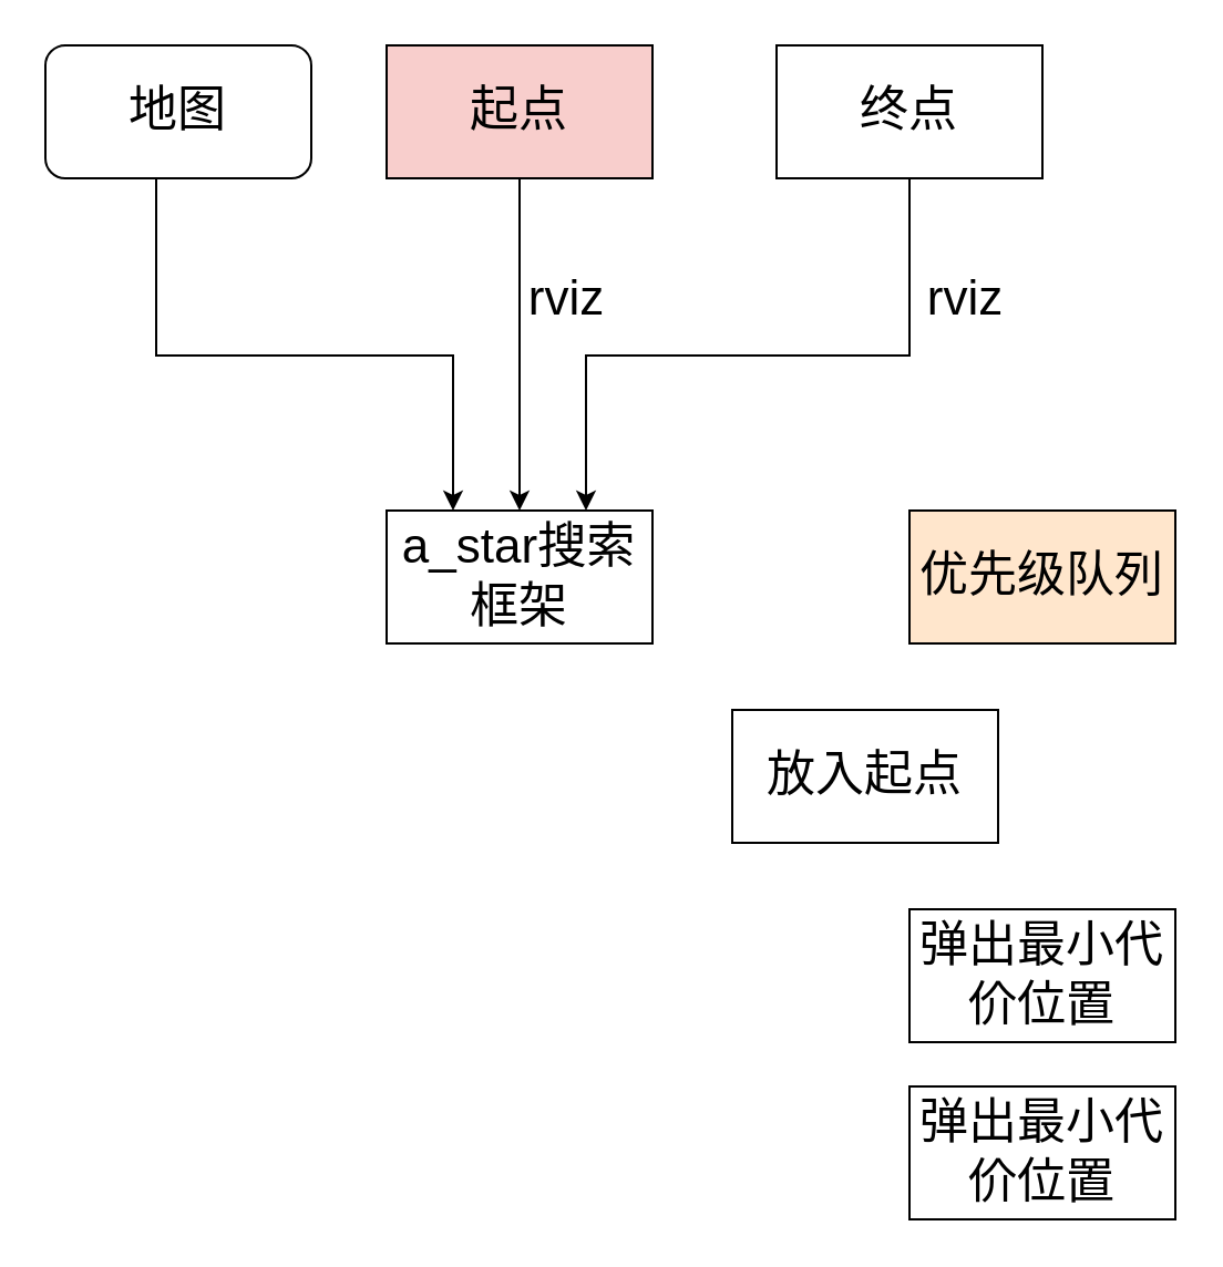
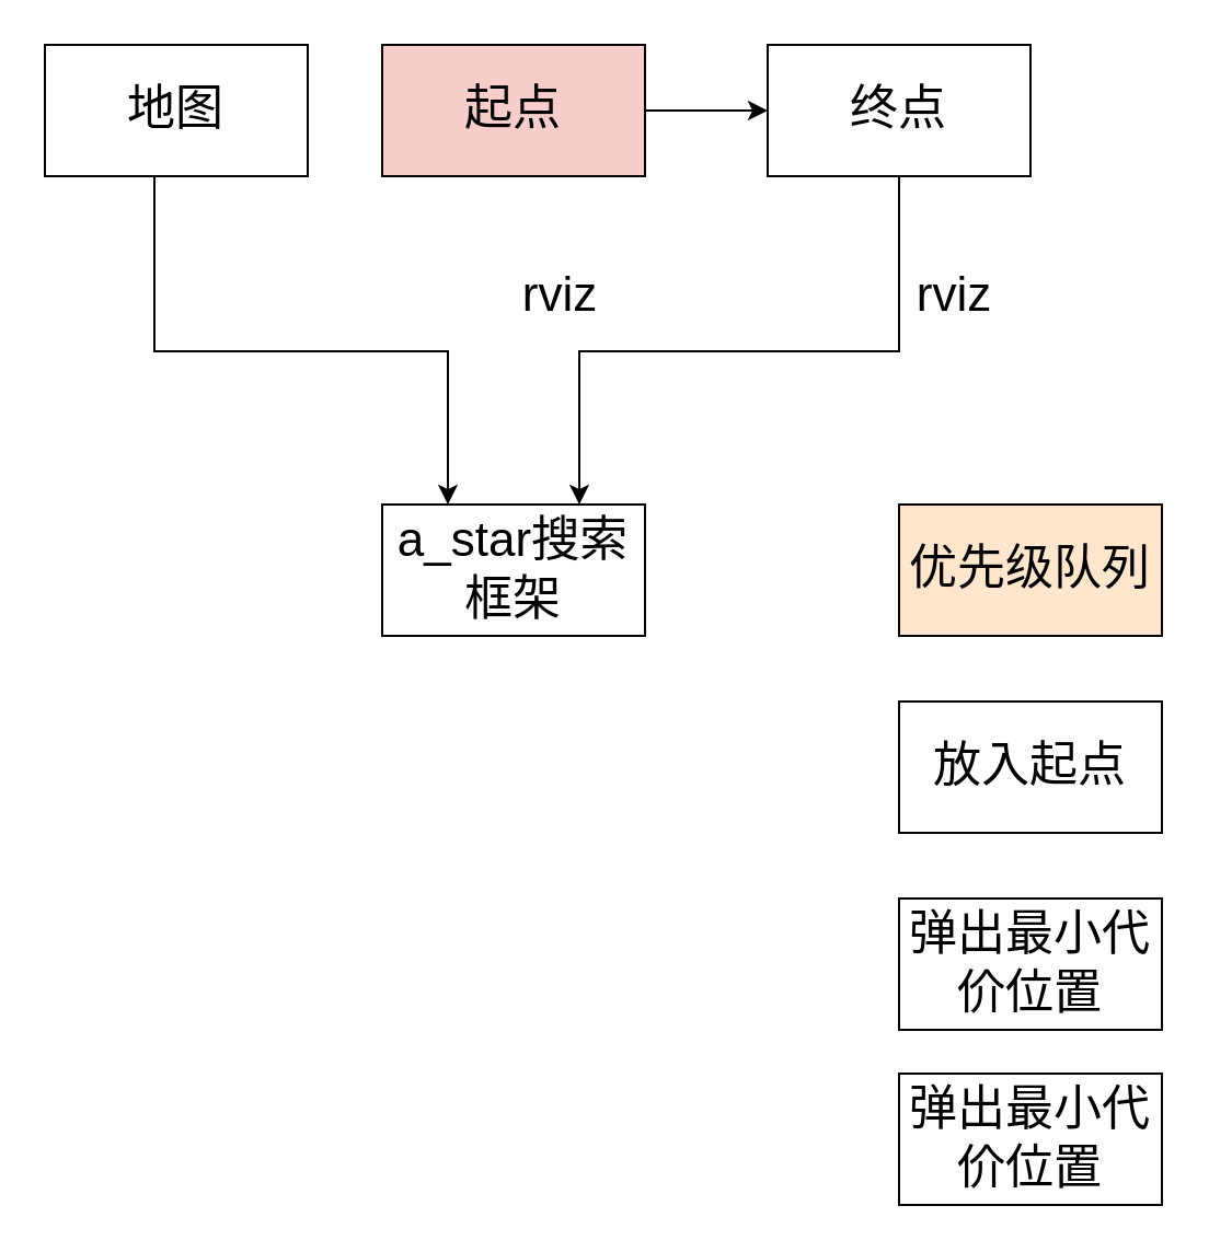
- <mxCell id="3" value="地图" style="whiteSpace=wrap;html=1;fontSize=22;rounded=1;" vertex="1" parent="1"><mxGeometry x="20" y="20" width="120" height="60" as="geometry" /></mxCell>
+ <mxCell id="3" value="地图" style="rounded=0;whiteSpace=wrap;html=1;fontSize=22;" vertex="1" parent="1"><mxGeometry x="20" y="20" width="120" height="60" as="geometry" /></mxCell>
- <mxCell id="4" style="edgeStyle=orthogonalEdgeStyle;rounded=0;orthogonalLoop=1;jettySize=auto;html=1;fontSize=22;" edge="1" parent="1" source="5" target="8"><mxGeometry relative="1" as="geometry" /></mxCell>
+ <mxCell id="4" style="edgeStyle=orthogonalEdgeStyle;rounded=0;orthogonalLoop=1;jettySize=auto;html=1;fontSize=22;" edge="1" parent="1" source="5" target="7"><mxGeometry relative="1" as="geometry" /></mxCell>
- <mxCell id="12" value="放入起点" style="rounded=0;whiteSpace=wrap;html=1;fontSize=22;" vertex="1" parent="1"><mxGeometry x="330" y="320" width="120" height="60" as="geometry" /></mxCell>
+ <mxCell id="12" value="放入起点" style="rounded=0;whiteSpace=wrap;html=1;fontSize=22;" vertex="1" parent="1"><mxGeometry x="410" y="320" width="120" height="60" as="geometry" /></mxCell>
